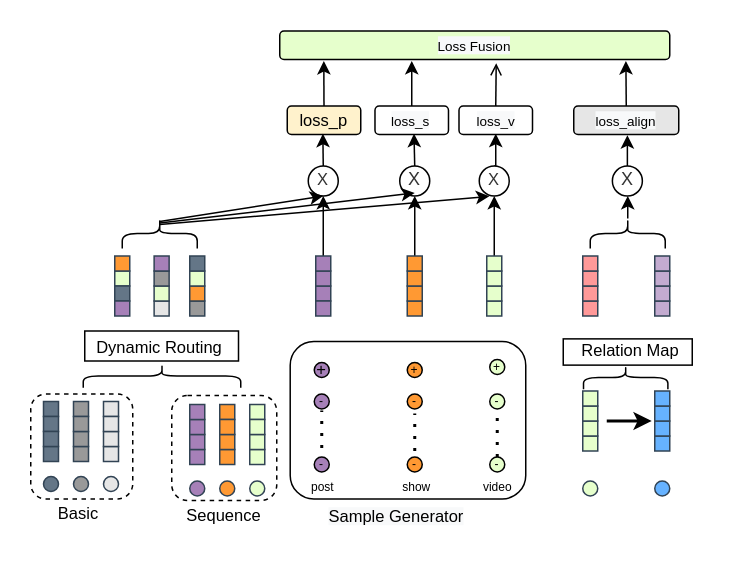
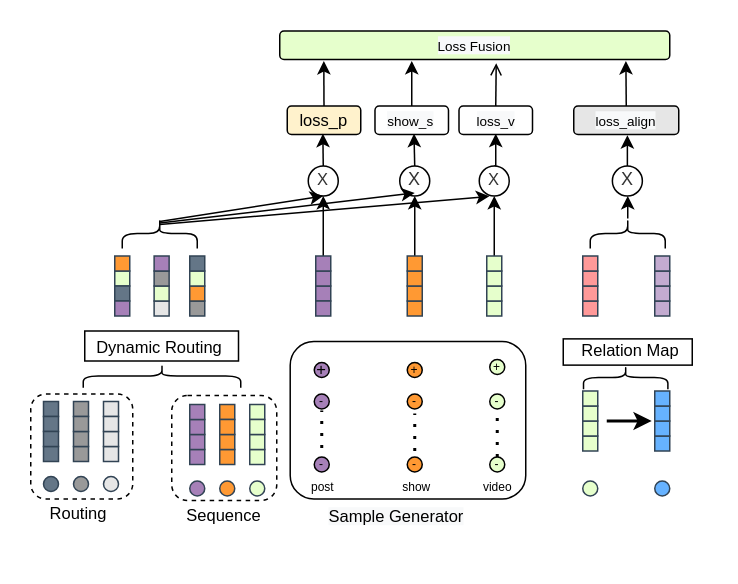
- <mxCell id="122" value="&lt;p&gt;&lt;span style=&quot;color: rgb(0 , 0 , 0) ; font-family: &amp;#34;helvetica&amp;#34; ; font-style: normal ; font-weight: 400 ; letter-spacing: normal ; text-align: center ; text-indent: 0px ; text-transform: none ; word-spacing: 0px ; background-color: rgb(248 , 249 , 250) ; display: inline ; float: none&quot;&gt;&lt;font style=&quot;font-size: 9px&quot;&gt;loss_s&lt;/font&gt;&lt;/span&gt;&lt;/p&gt;" style="rounded=1;whiteSpace=wrap;html=1;fontSize=11;fillColor=#FFFFFF;" vertex="1" parent="1"><mxGeometry x="249.49" y="70" width="49" height="19" as="geometry" /></mxCell>
+ <mxCell id="122" value="&lt;p&gt;&lt;span style=&quot;color: rgb(0 , 0 , 0) ; font-family: &amp;#34;helvetica&amp;#34; ; font-style: normal ; font-weight: 400 ; letter-spacing: normal ; text-align: center ; text-indent: 0px ; text-transform: none ; word-spacing: 0px ; background-color: rgb(248 , 249 , 250) ; display: inline ; float: none&quot;&gt;&lt;font style=&quot;font-size: 9px&quot;&gt;show_s&lt;/font&gt;&lt;/span&gt;&lt;/p&gt;" style="rounded=1;whiteSpace=wrap;html=1;fontSize=11;fillColor=#FFFFFF;" vertex="1" parent="1"><mxGeometry x="249.49" y="70" width="49" height="19" as="geometry" /></mxCell>
- <mxCell id="105" value="Basic" style="text;html=1;strokeColor=none;fillColor=none;align=center;verticalAlign=middle;whiteSpace=wrap;rounded=0;fontSize=11;" vertex="1" parent="103"><mxGeometry x="1" y="60" width="60" height="30" as="geometry" /></mxCell>
+ <mxCell id="105" value="Routing" style="text;html=1;strokeColor=none;fillColor=none;align=center;verticalAlign=middle;whiteSpace=wrap;rounded=0;fontSize=11;" vertex="1" parent="103"><mxGeometry x="1" y="60" width="60" height="30" as="geometry" /></mxCell>
